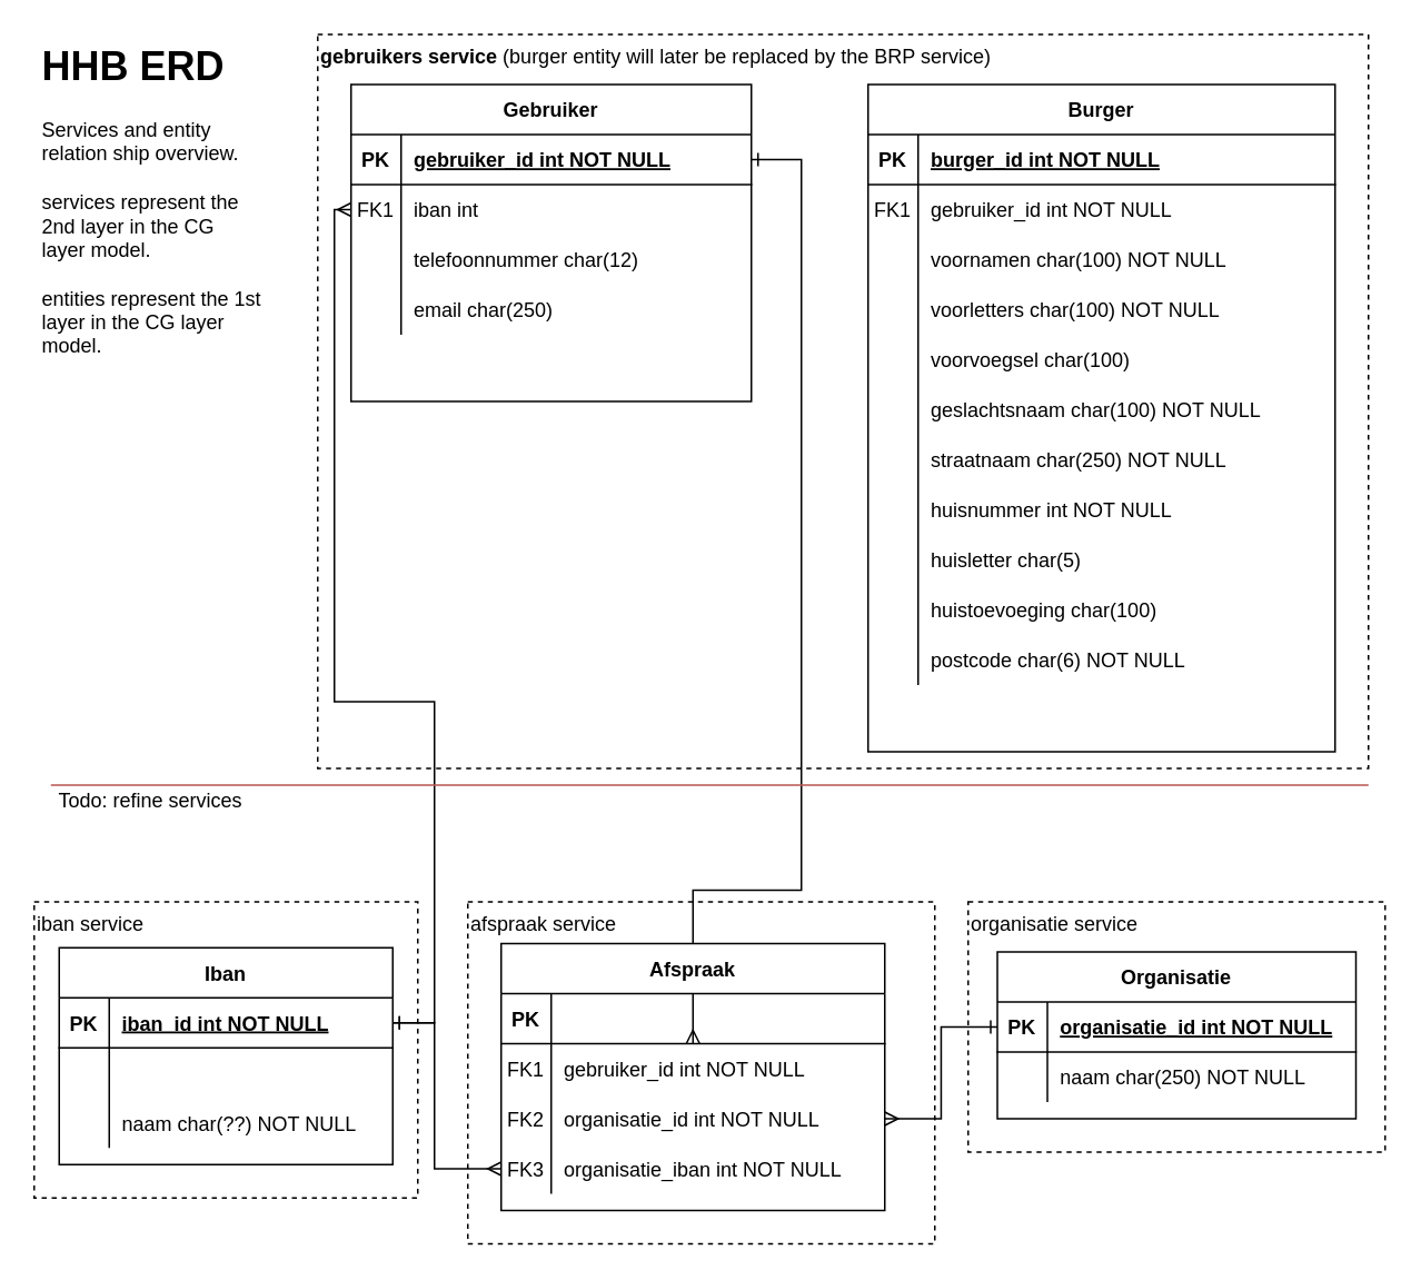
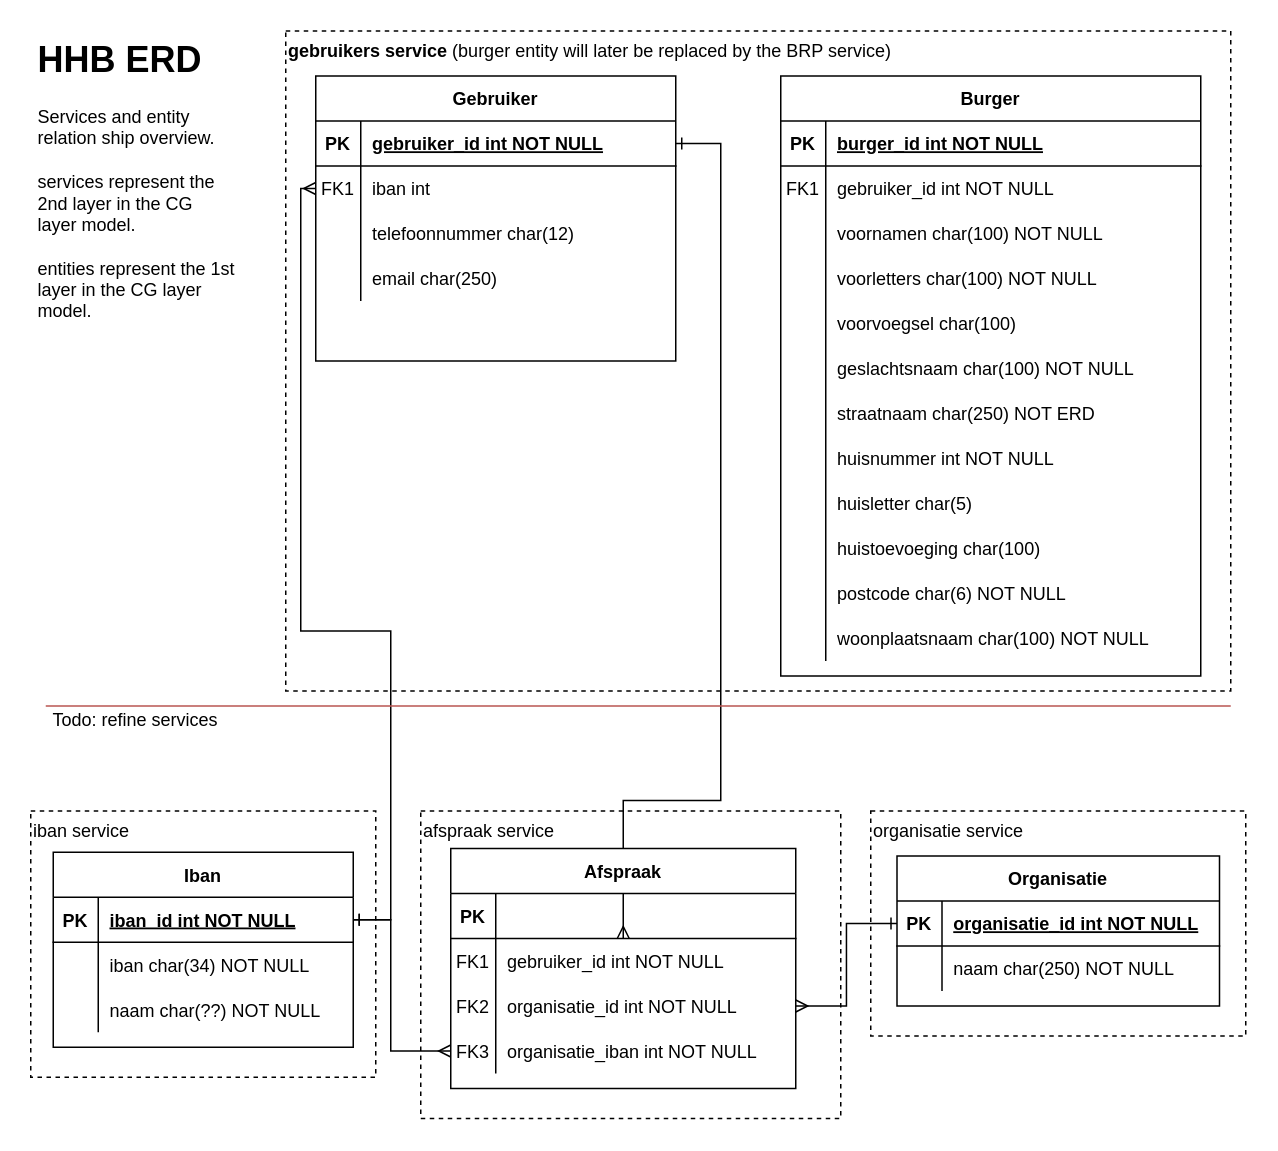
- <mxCell id="32" value="straatnaam char(250) NOT NULL" style="shape=partialRectangle;overflow=hidden;connectable=0;fillColor=none;top=0;left=0;bottom=0;right=0;align=left;spacingLeft=6;" parent="30" vertex="1"><mxGeometry x="30" width="250" height="30" as="geometry" /></mxCell>
+ <mxCell id="32" value="straatnaam char(250) NOT ERD" style="shape=partialRectangle;overflow=hidden;connectable=0;fillColor=none;top=0;left=0;bottom=0;right=0;align=left;spacingLeft=6;" parent="30" vertex="1"><mxGeometry x="30" width="250" height="30" as="geometry" /></mxCell>
+ <mxCell id="47" value="woonplaatsnaam char(100) NOT NULL" style="shape=partialRectangle;overflow=hidden;connectable=0;fillColor=none;top=0;left=0;bottom=0;right=0;align=left;spacingLeft=6;" parent="45" vertex="1"><mxGeometry x="30" width="250" height="30" as="geometry" /></mxCell>
+ <mxCell id="69" value="iban char(34) NOT NULL" style="shape=partialRectangle;connectable=0;fillColor=none;top=0;left=0;bottom=0;right=0;align=left;spacingLeft=6;overflow=hidden;" parent="67" vertex="1"><mxGeometry x="30" width="170" height="30" as="geometry" /></mxCell>
